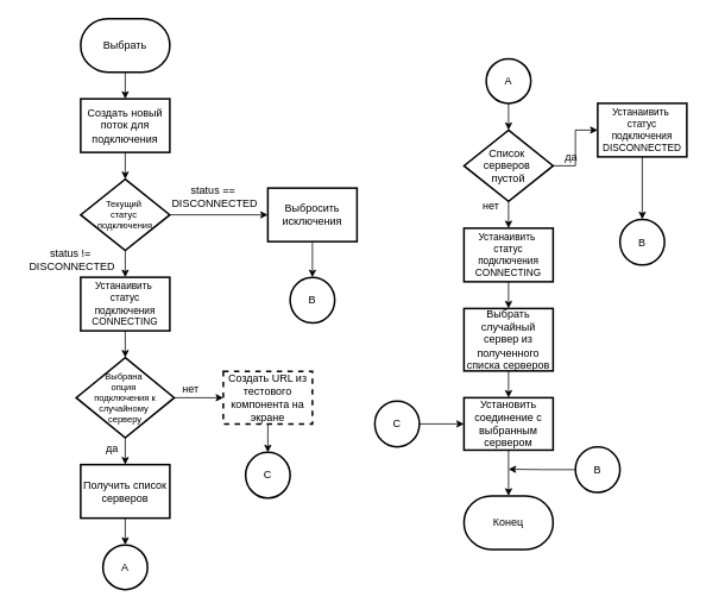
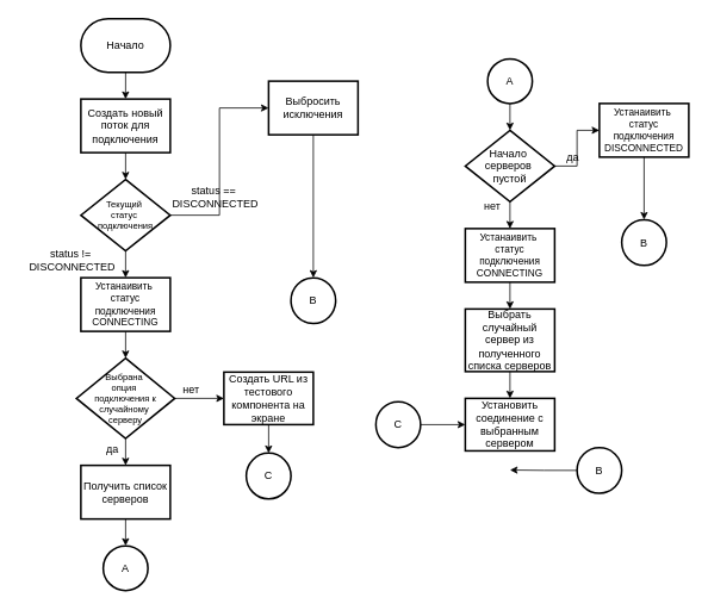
- <mxCell id="3" value="Выбрать" style="strokeWidth=2;html=1;shape=mxgraph.flowchart.terminator;whiteSpace=wrap;" vertex="1" parent="1"><mxGeometry x="90" y="20" width="100" height="60" as="geometry" /></mxCell>
+ <mxCell id="3" value="Начало" style="strokeWidth=2;html=1;shape=mxgraph.flowchart.terminator;whiteSpace=wrap;" vertex="1" parent="1"><mxGeometry x="90" y="20" width="100" height="60" as="geometry" /></mxCell>
- <mxCell id="21" value="Список&amp;nbsp;&lt;div style=&quot;font-size: 12px;&quot;&gt;серверов&amp;nbsp;&lt;/div&gt;&lt;div style=&quot;font-size: 12px;&quot;&gt;&lt;span style=&quot;background-color: initial; font-size: 12px;&quot;&gt;пустой&lt;/span&gt;&lt;/div&gt;" style="strokeWidth=2;html=1;shape=mxgraph.flowchart.decision;whiteSpace=wrap;fontSize=12;" vertex="1" parent="1"><mxGeometry x="520" y="145" width="100" height="80" as="geometry" /></mxCell>
+ <mxCell id="21" value="Начало&amp;nbsp;&lt;div style=&quot;font-size: 12px;&quot;&gt;серверов&amp;nbsp;&lt;/div&gt;&lt;div style=&quot;font-size: 12px;&quot;&gt;&lt;span style=&quot;background-color: initial; font-size: 12px;&quot;&gt;пустой&lt;/span&gt;&lt;/div&gt;" style="strokeWidth=2;html=1;shape=mxgraph.flowchart.decision;whiteSpace=wrap;fontSize=12;" vertex="1" parent="1"><mxGeometry x="520" y="145" width="100" height="80" as="geometry" /></mxCell>
- <mxCell id="5" value="Выбросить исключения" style="rounded=1;whiteSpace=wrap;html=1;absoluteArcSize=1;arcSize=0;strokeWidth=2;" vertex="1" parent="1"><mxGeometry x="300" y="210" width="100" height="60" as="geometry" /></mxCell>
+ <mxCell id="5" value="Выбросить исключения" style="rounded=1;whiteSpace=wrap;html=1;absoluteArcSize=1;arcSize=0;strokeWidth=2;" vertex="1" parent="1"><mxGeometry x="300" y="90" width="100" height="60" as="geometry" /></mxCell>
- <mxCell id="30" value="Создать URL из тестового компонента на экране" style="rounded=1;whiteSpace=wrap;html=1;absoluteArcSize=1;arcSize=0;strokeWidth=2;dashed=1;" vertex="1" parent="1"><mxGeometry x="250" y="415.63" width="100" height="58.75" as="geometry" /></mxCell>
+ <mxCell id="30" value="Создать URL из тестового компонента на экране" style="rounded=1;whiteSpace=wrap;html=1;absoluteArcSize=1;arcSize=0;strokeWidth=2;" vertex="1" parent="1"><mxGeometry x="250" y="415.63" width="100" height="58.75" as="geometry" /></mxCell>
- <mxCell id="37" style="edgeStyle=orthogonalEdgeStyle;rounded=0;orthogonalLoop=1;jettySize=auto;html=1;exitX=0.5;exitY=1;exitDx=0;exitDy=0;entryX=0.5;entryY=0;entryDx=0;entryDy=0;entryPerimeter=0;" edge="1" parent="1" source="35" target="36"><mxGeometry relative="1" as="geometry" /></mxCell>
- <mxCell id="36" value="Конец" style="strokeWidth=2;html=1;shape=mxgraph.flowchart.terminator;whiteSpace=wrap;" vertex="1" parent="1"><mxGeometry x="520" y="555" width="100" height="60" as="geometry" /></mxCell>
